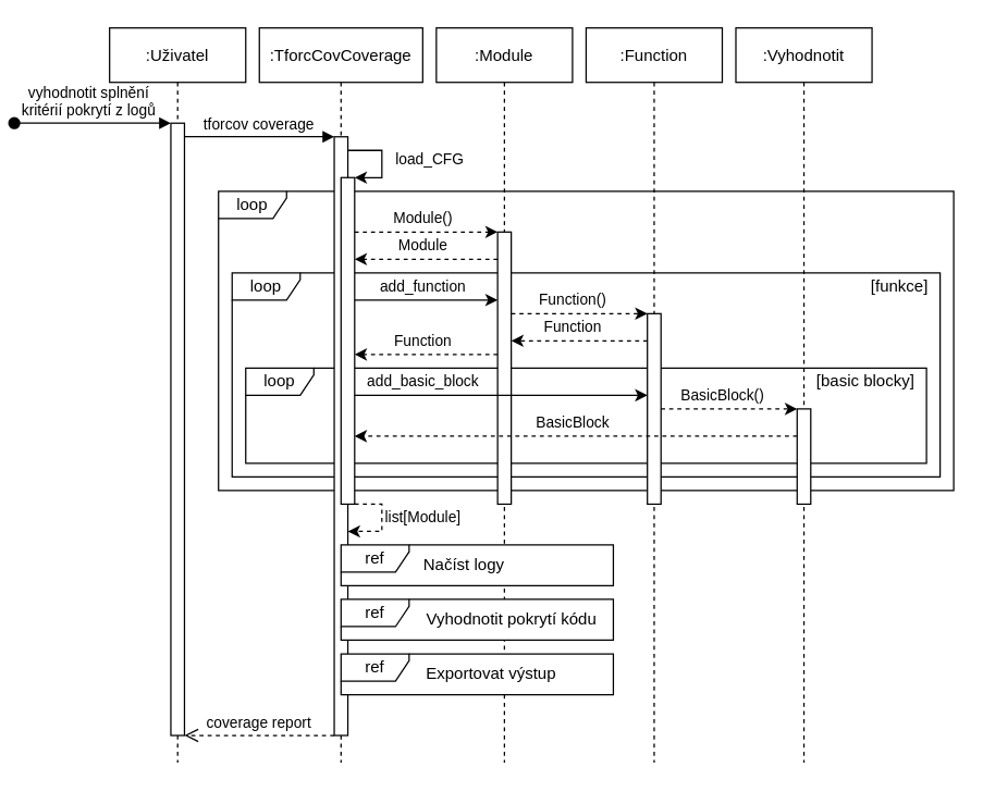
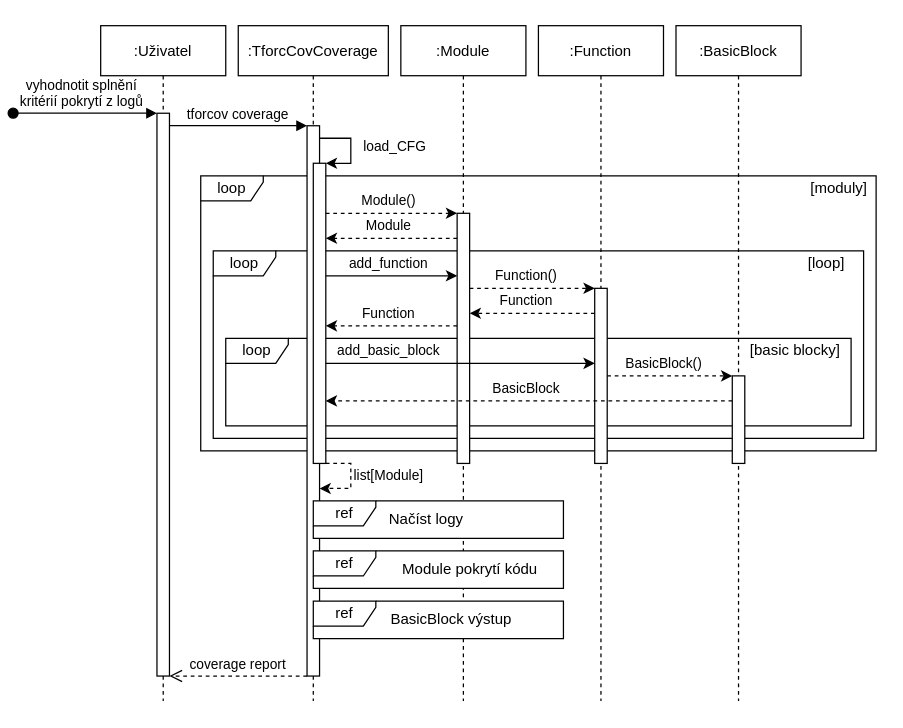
- <mxCell id="20" value=":Vyhodnotit" style="shape=umlLifeline;perimeter=lifelinePerimeter;container=1;collapsible=0;recursiveResize=0;rounded=0;shadow=0;strokeWidth=1;" parent="1" vertex="1"><mxGeometry x="480" y="20" width="100" height="540" as="geometry" /></mxCell>
+ <mxCell id="20" value=":BasicBlock" style="shape=umlLifeline;perimeter=lifelinePerimeter;container=1;collapsible=0;recursiveResize=0;rounded=0;shadow=0;strokeWidth=1;" parent="1" vertex="1"><mxGeometry x="480" y="20" width="100" height="540" as="geometry" /></mxCell>
+ <mxCell id="34" value="[moduly]" style="text;html=1;resizable=0;autosize=1;align=center;verticalAlign=middle;points=[];fillColor=none;strokeColor=none;rounded=0;" parent="1" vertex="1"><mxGeometry x="580" y="140" width="60" height="20" as="geometry" /></mxCell>
- <mxCell id="35" value="[funkce]" style="text;html=1;resizable=0;autosize=1;align=center;verticalAlign=middle;points=[];fillColor=none;strokeColor=none;rounded=0;" parent="1" vertex="1"><mxGeometry x="570" y="200" width="60" height="20" as="geometry" /></mxCell>
+ <mxCell id="35" value="[loop]" style="text;html=1;resizable=0;autosize=1;align=center;verticalAlign=middle;points=[];fillColor=none;strokeColor=none;rounded=0;" parent="1" vertex="1"><mxGeometry x="570" y="200" width="60" height="20" as="geometry" /></mxCell>
- <mxCell id="33" value="Vyhodnotit pokrytí kódu" style="text;html=1;resizable=0;autosize=1;align=center;verticalAlign=middle;points=[];fillColor=none;strokeColor=none;rounded=0;" parent="1" vertex="1"><mxGeometry x="245" y="445" width="140" height="20" as="geometry" /></mxCell>
+ <mxCell id="33" value="Module pokrytí kódu" style="text;html=1;resizable=0;autosize=1;align=center;verticalAlign=middle;points=[];fillColor=none;strokeColor=none;rounded=0;" parent="1" vertex="1"><mxGeometry x="245" y="445" width="140" height="20" as="geometry" /></mxCell>
- <mxCell id="38" value="Exportovat výstup" style="text;html=1;resizable=0;autosize=1;align=center;verticalAlign=middle;points=[];fillColor=none;strokeColor=none;rounded=0;" parent="1" vertex="1"><mxGeometry x="245" y="485" width="110" height="20" as="geometry" /></mxCell>
+ <mxCell id="38" value="BasicBlock výstup" style="text;html=1;resizable=0;autosize=1;align=center;verticalAlign=middle;points=[];fillColor=none;strokeColor=none;rounded=0;" parent="1" vertex="1"><mxGeometry x="245" y="485" width="110" height="20" as="geometry" /></mxCell>
